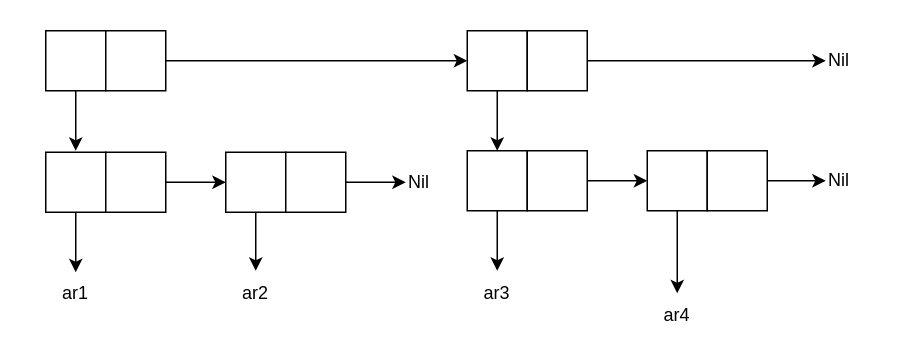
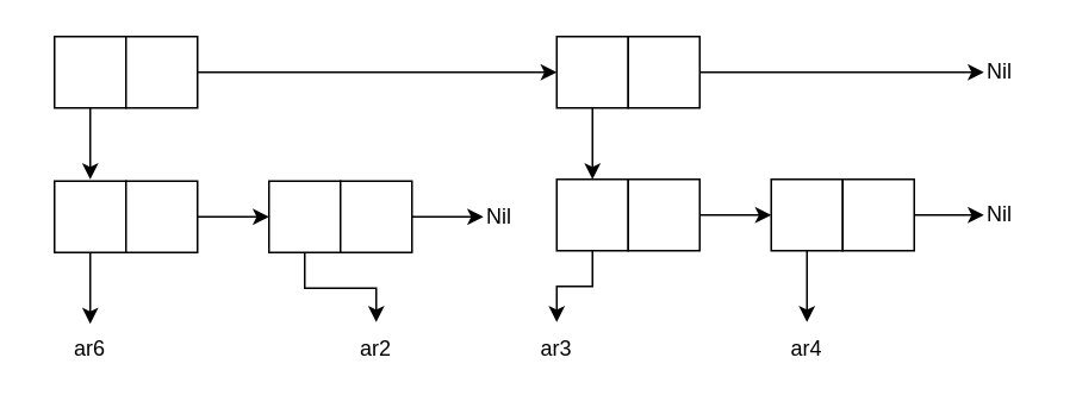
- <mxCell id="24" value="ar1" style="text;html=1;strokeColor=none;fillColor=none;align=center;verticalAlign=middle;whiteSpace=wrap;rounded=0;" vertex="1" parent="1"><mxGeometry x="20" y="180" width="60" height="30" as="geometry" /></mxCell>
+ <mxCell id="24" value="ar6" style="text;html=1;strokeColor=none;fillColor=none;align=center;verticalAlign=middle;whiteSpace=wrap;rounded=0;" vertex="1" parent="1"><mxGeometry x="20" y="180" width="60" height="30" as="geometry" /></mxCell>
- <mxCell id="25" value="ar2" style="text;html=1;strokeColor=none;fillColor=none;align=center;verticalAlign=middle;whiteSpace=wrap;rounded=0;" vertex="1" parent="1"><mxGeometry x="140" y="180" width="60" height="30" as="geometry" /></mxCell>
+ <mxCell id="25" value="ar2" style="text;html=1;strokeColor=none;fillColor=none;align=center;verticalAlign=middle;whiteSpace=wrap;rounded=0;" vertex="1" parent="1"><mxGeometry x="180" y="180" width="60" height="30" as="geometry" /></mxCell>
- <mxCell id="33" value="ar3" style="text;html=1;strokeColor=none;fillColor=none;align=center;verticalAlign=middle;whiteSpace=wrap;rounded=0;" vertex="1" parent="1"><mxGeometry x="301" y="180" width="60" height="30" as="geometry" /></mxCell>
+ <mxCell id="33" value="ar3" style="text;html=1;strokeColor=none;fillColor=none;align=center;verticalAlign=middle;whiteSpace=wrap;rounded=0;" vertex="1" parent="1"><mxGeometry x="281" y="180" width="60" height="30" as="geometry" /></mxCell>
- <mxCell id="34" value="ar4" style="text;html=1;strokeColor=none;fillColor=none;align=center;verticalAlign=middle;whiteSpace=wrap;rounded=0;" vertex="1" parent="1"><mxGeometry x="421" y="195" width="60" height="30" as="geometry" /></mxCell>
+ <mxCell id="34" value="ar4" style="text;html=1;strokeColor=none;fillColor=none;align=center;verticalAlign=middle;whiteSpace=wrap;rounded=0;" vertex="1" parent="1"><mxGeometry x="421" y="180" width="60" height="30" as="geometry" /></mxCell>
